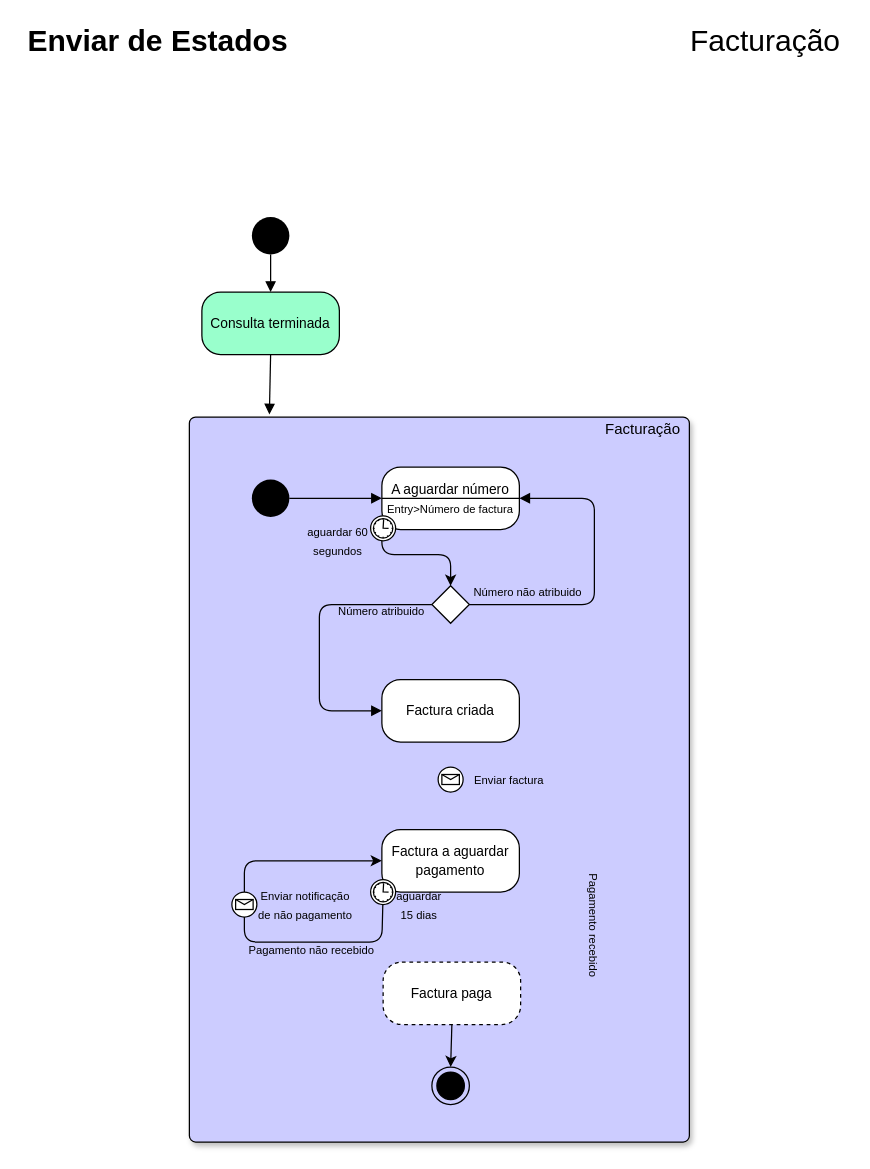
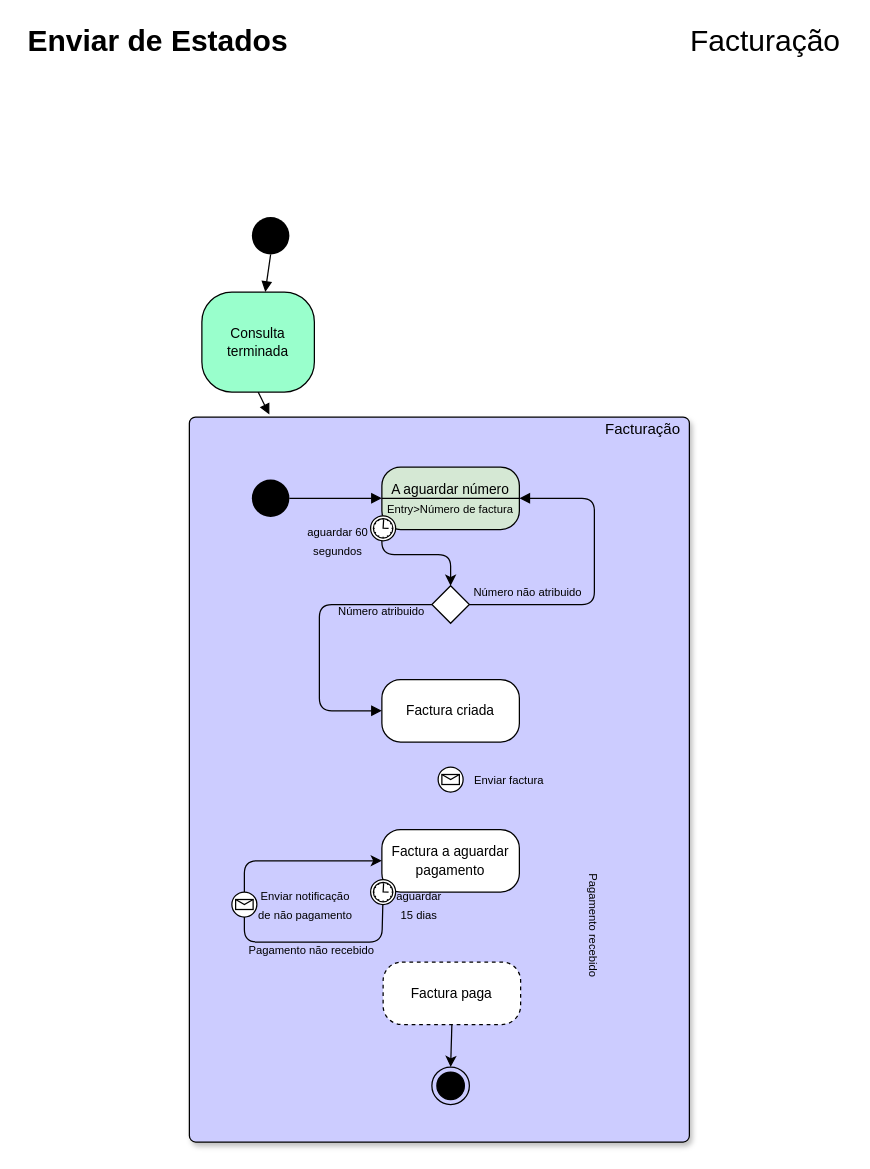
- <mxCell id="9" value="&lt;font style=&quot;font-size: 11px&quot;&gt;Consulta terminada&lt;/font&gt;" style="rounded=1;whiteSpace=wrap;html=1;strokeColor=#000000;arcSize=30;fillColor=#99FFCC;" parent="1" vertex="1"><mxGeometry x="161" y="230" width="110" height="50" as="geometry" /></mxCell>
+ <mxCell id="9" value="&lt;font style=&quot;font-size: 11px&quot;&gt;Consulta terminada&lt;/font&gt;" style="rounded=1;whiteSpace=wrap;html=1;strokeColor=#000000;arcSize=30;fillColor=#99FFCC;" parent="1" vertex="1"><mxGeometry x="161" y="230" width="90" height="80" as="geometry" /></mxCell>
- <mxCell id="10" value="&lt;font&gt;&lt;font style=&quot;font-size: 11px&quot;&gt;A aguardar número&lt;br&gt;&lt;/font&gt;&lt;span style=&quot;font-size: 9px&quot;&gt;Entry&amp;gt;Número de factura&lt;/span&gt;&lt;br&gt;&lt;/font&gt;" style="rounded=1;whiteSpace=wrap;html=1;strokeColor=#000000;fillColor=#FFFFFF;arcSize=30;" parent="1" vertex="1"><mxGeometry x="305" y="370" width="110" height="50" as="geometry" /></mxCell>
+ <mxCell id="10" value="&lt;font&gt;&lt;font style=&quot;font-size: 11px&quot;&gt;A aguardar número&lt;br&gt;&lt;/font&gt;&lt;span style=&quot;font-size: 9px&quot;&gt;Entry&amp;gt;Número de factura&lt;/span&gt;&lt;br&gt;&lt;/font&gt;" style="rounded=1;whiteSpace=wrap;html=1;strokeColor=#000000;fillColor=#d5e8d4;arcSize=30;" parent="1" vertex="1"><mxGeometry x="305" y="370" width="110" height="50" as="geometry" /></mxCell>
